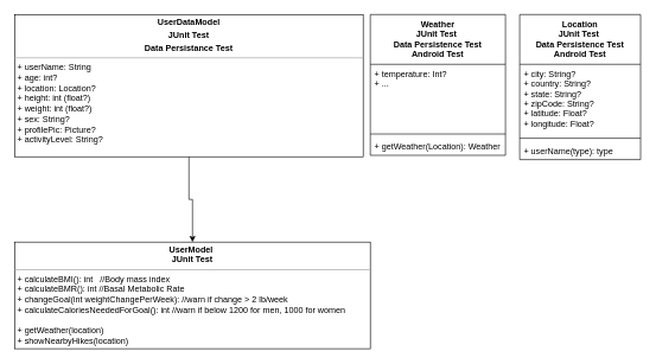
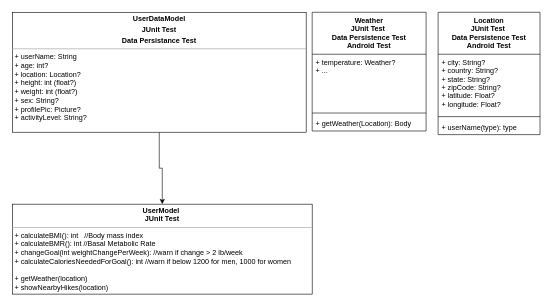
- <mxCell id="10" value="+ temperature: Int?&#10;+ ..." style="text;strokeColor=none;fillColor=none;align=left;verticalAlign=top;spacingLeft=4;spacingRight=4;overflow=hidden;rotatable=0;points=[[0,0.5],[1,0.5]];portConstraint=eastwest;" parent="9" vertex="1"><mxGeometry y="70" width="190" height="94" as="geometry" /></mxCell>
+ <mxCell id="10" value="+ temperature: Weather?&#10;+ ..." style="text;strokeColor=none;fillColor=none;align=left;verticalAlign=top;spacingLeft=4;spacingRight=4;overflow=hidden;rotatable=0;points=[[0,0.5],[1,0.5]];portConstraint=eastwest;" parent="9" vertex="1"><mxGeometry y="70" width="190" height="94" as="geometry" /></mxCell>
- <mxCell id="12" value="+ getWeather(Location): Weather" style="text;strokeColor=none;fillColor=none;align=left;verticalAlign=top;spacingLeft=4;spacingRight=4;overflow=hidden;rotatable=0;points=[[0,0.5],[1,0.5]];portConstraint=eastwest;" parent="9" vertex="1"><mxGeometry y="172" width="190" height="26" as="geometry" /></mxCell>
+ <mxCell id="12" value="+ getWeather(Location): Body" style="text;strokeColor=none;fillColor=none;align=left;verticalAlign=top;spacingLeft=4;spacingRight=4;overflow=hidden;rotatable=0;points=[[0,0.5],[1,0.5]];portConstraint=eastwest;" parent="9" vertex="1"><mxGeometry y="172" width="190" height="26" as="geometry" /></mxCell>
